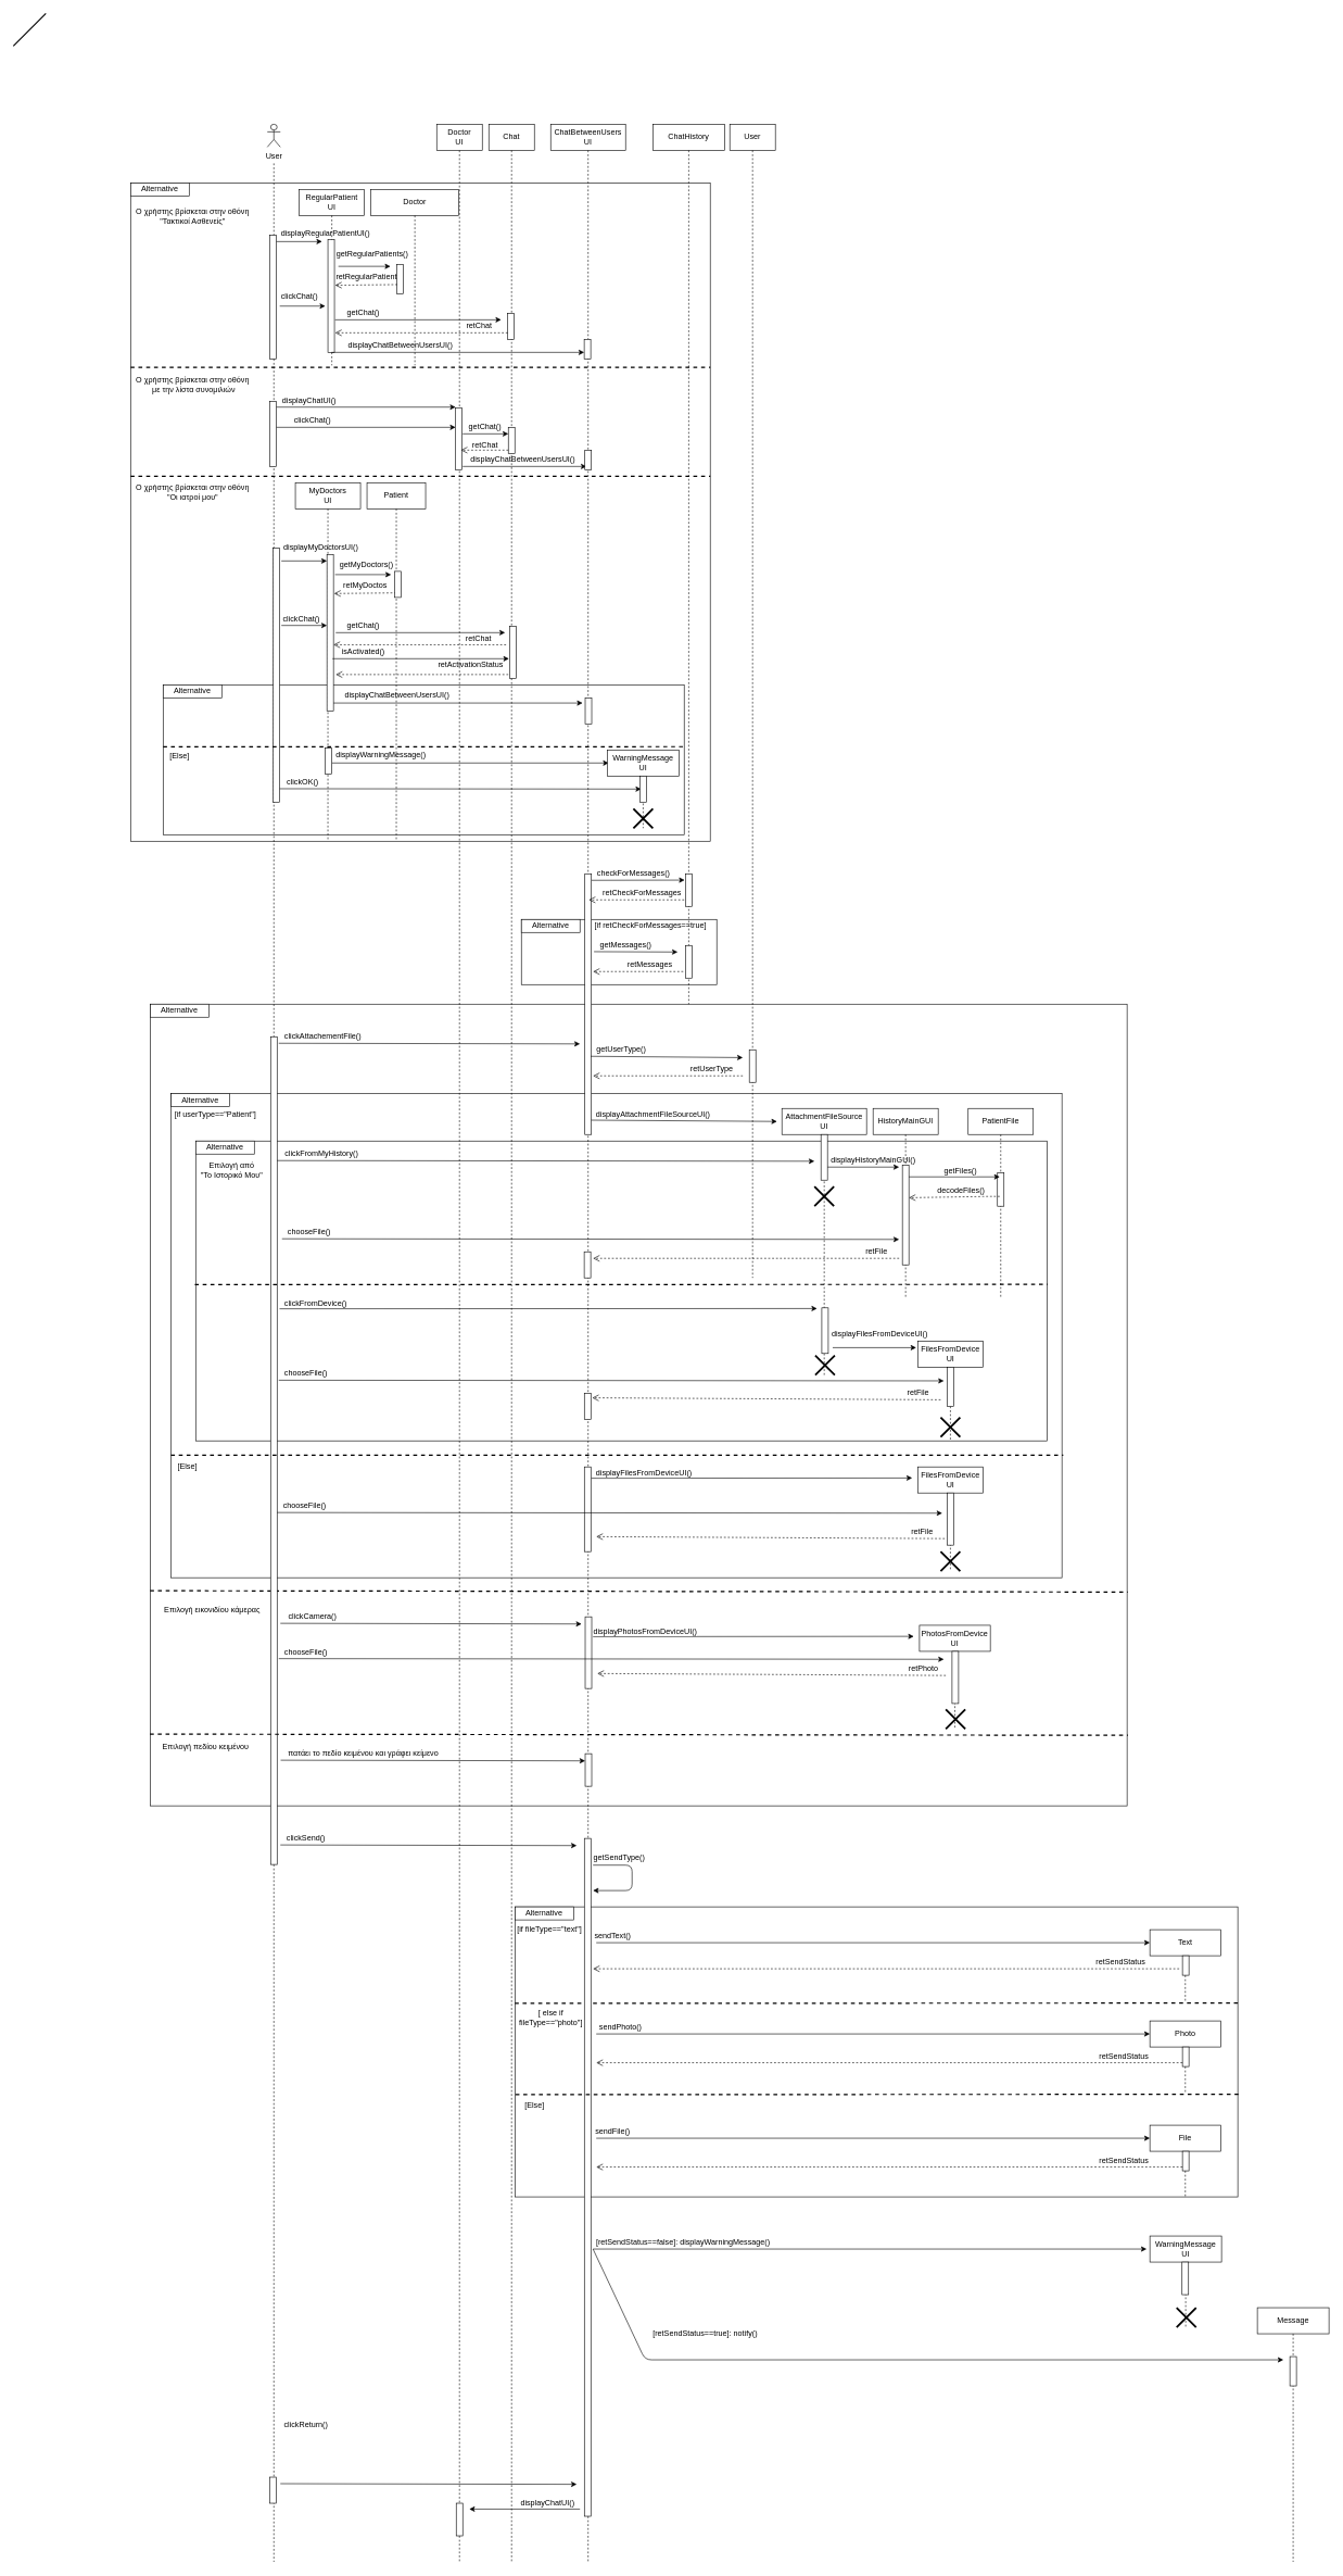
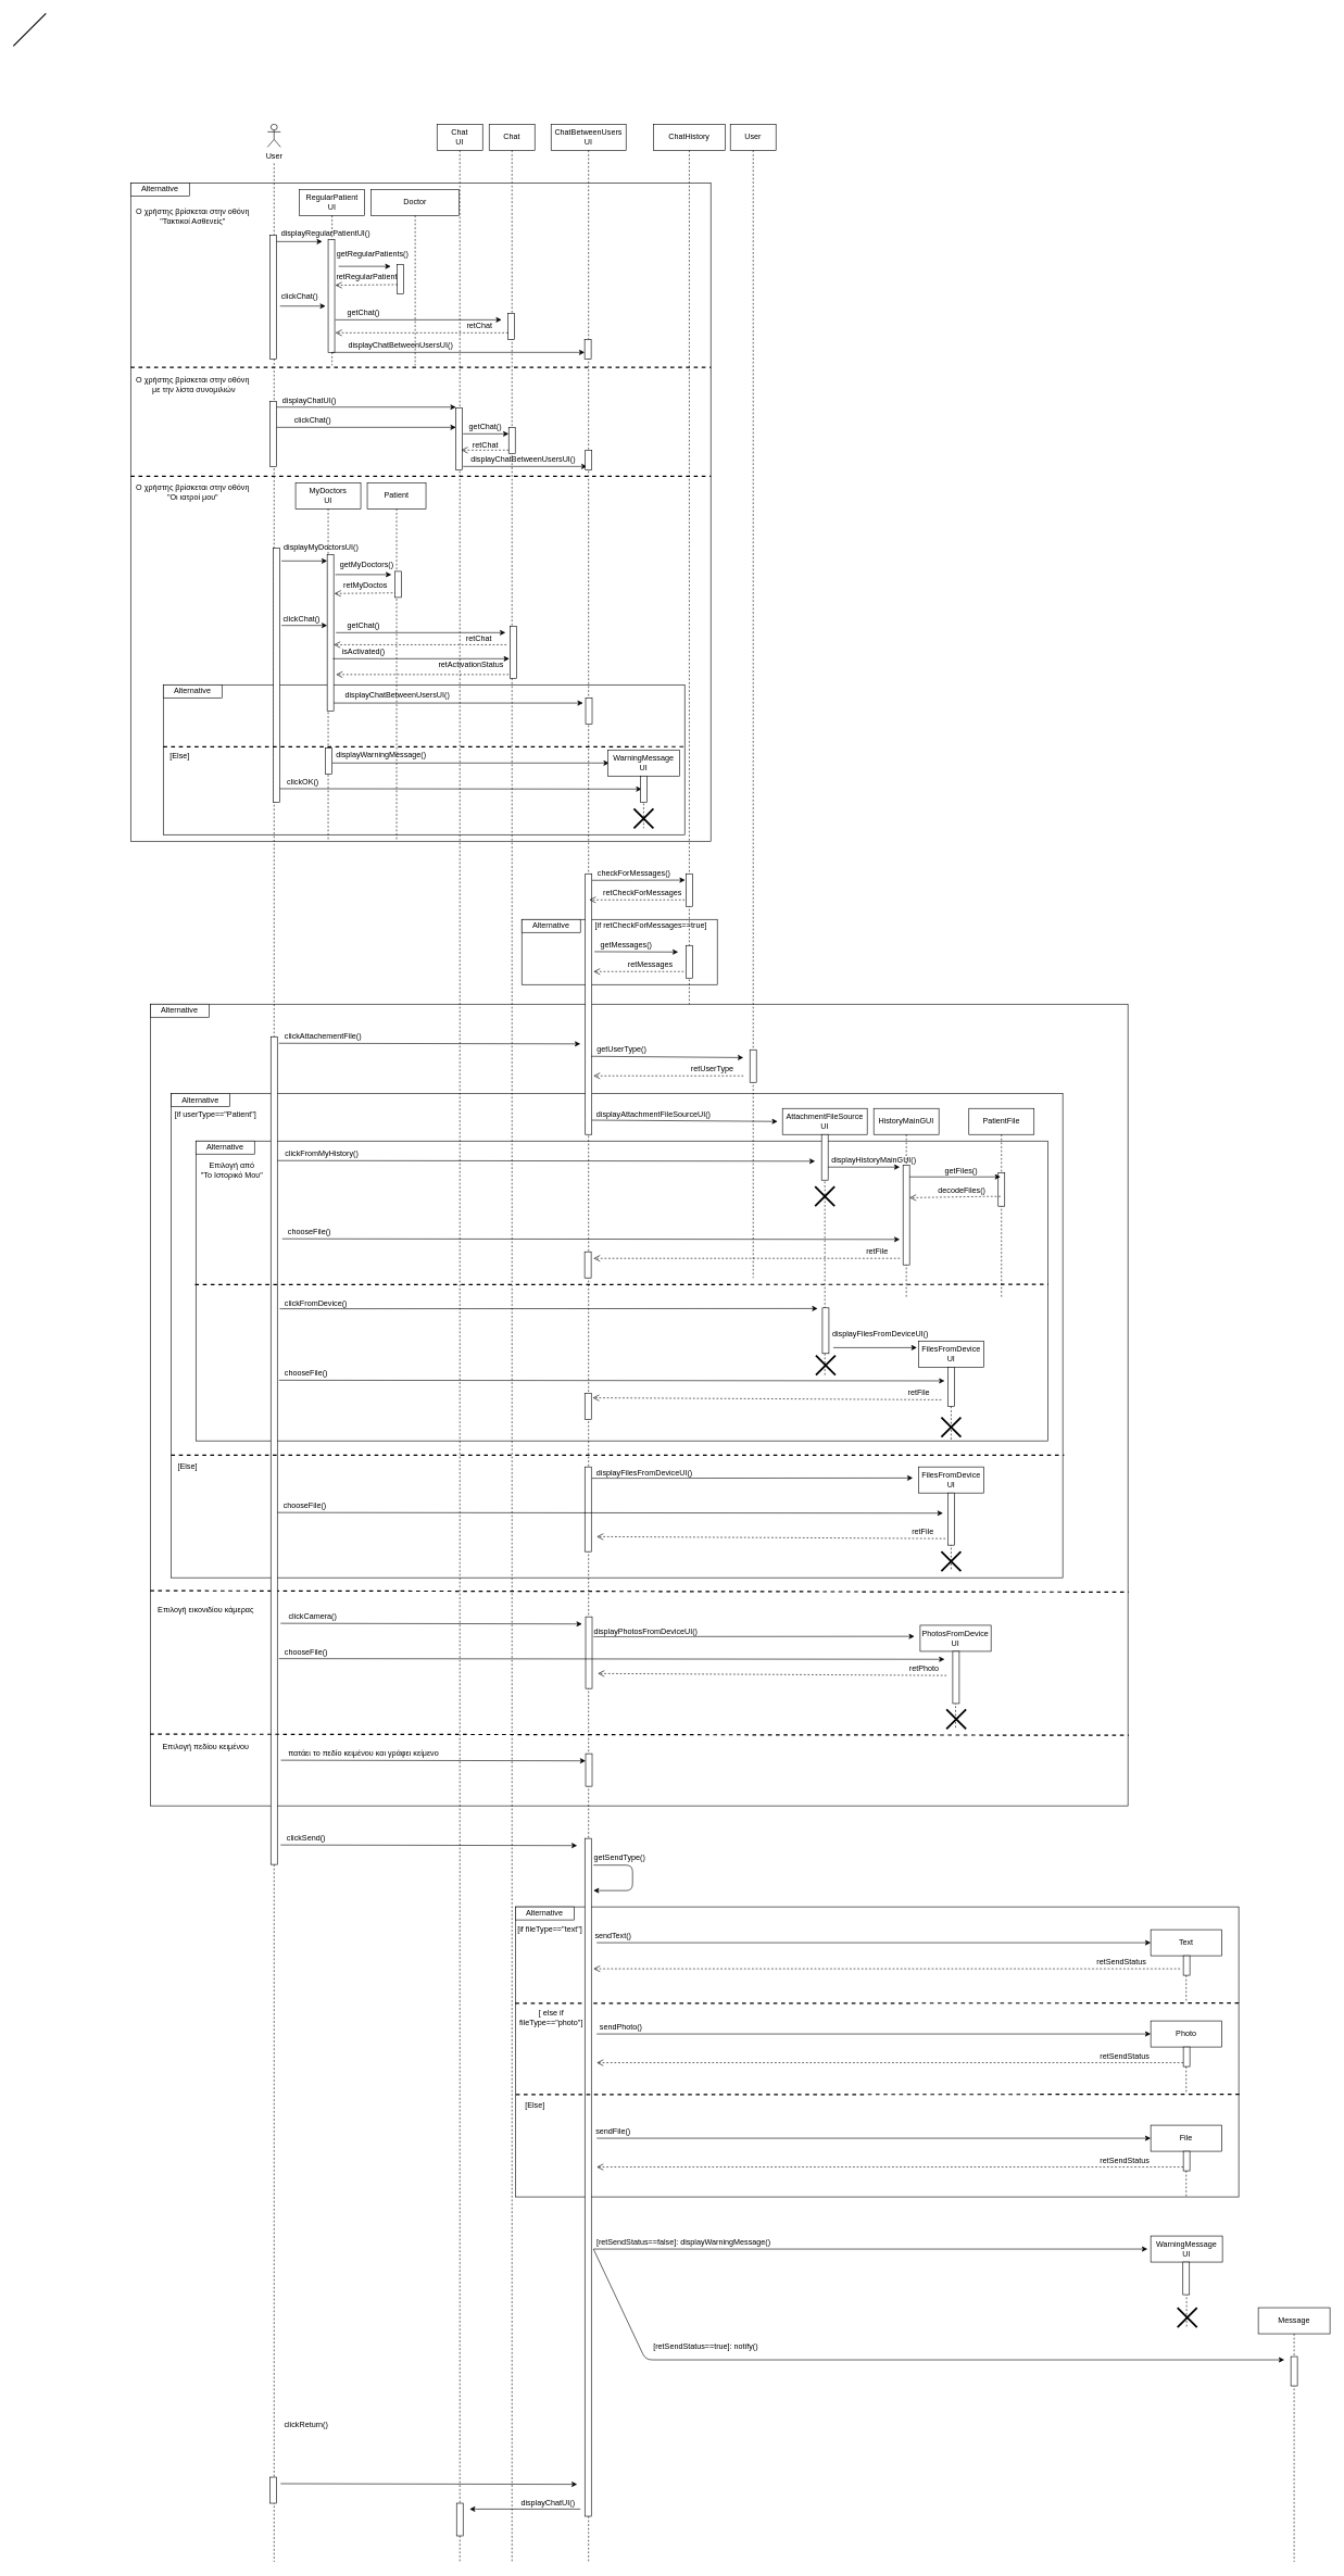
- <mxCell id="37" value="Doctor&lt;br&gt;UI" style="shape=umlLifeline;perimeter=lifelinePerimeter;whiteSpace=wrap;html=1;container=1;collapsible=0;recursiveResize=0;outlineConnect=0;" parent="1" vertex="1"><mxGeometry x="670" y="190" width="70" height="3740" as="geometry" /></mxCell>
+ <mxCell id="37" value="Chat&lt;br&gt;UI" style="shape=umlLifeline;perimeter=lifelinePerimeter;whiteSpace=wrap;html=1;container=1;collapsible=0;recursiveResize=0;outlineConnect=0;" parent="1" vertex="1"><mxGeometry x="670" y="190" width="70" height="3740" as="geometry" /></mxCell>
- <mxCell id="163" value="Επιλογή εικονιδίου κάμερας" style="text;html=1;align=center;verticalAlign=middle;resizable=0;points=[];autosize=1;strokeColor=none;fontSize=12;" parent="1" vertex="1"><mxGeometry x="245" y="2460" width="160" height="20" as="geometry" /></mxCell>
+ <mxCell id="163" value="Επιλογή εικονιδίου κάμερας" style="text;html=1;align=center;verticalAlign=middle;resizable=0;points=[];autosize=1;strokeColor=none;fontSize=12;" parent="1" vertex="1"><mxGeometry x="235" y="2460" width="160" height="20" as="geometry" /></mxCell>
- <mxCell id="208" value="[retSendStatus==true]: notify()" style="text;html=1;align=center;verticalAlign=middle;resizable=0;points=[];autosize=1;strokeColor=none;fontSize=12;" parent="1" vertex="1"><mxGeometry x="992" y="3570" width="180" height="20" as="geometry" /></mxCell>
+ <mxCell id="208" value="[retSendStatus==true]: notify()" style="text;html=1;align=center;verticalAlign=middle;resizable=0;points=[];autosize=1;strokeColor=none;fontSize=12;" parent="1" vertex="1"><mxGeometry x="992" y="3590" width="180" height="20" as="geometry" /></mxCell>
